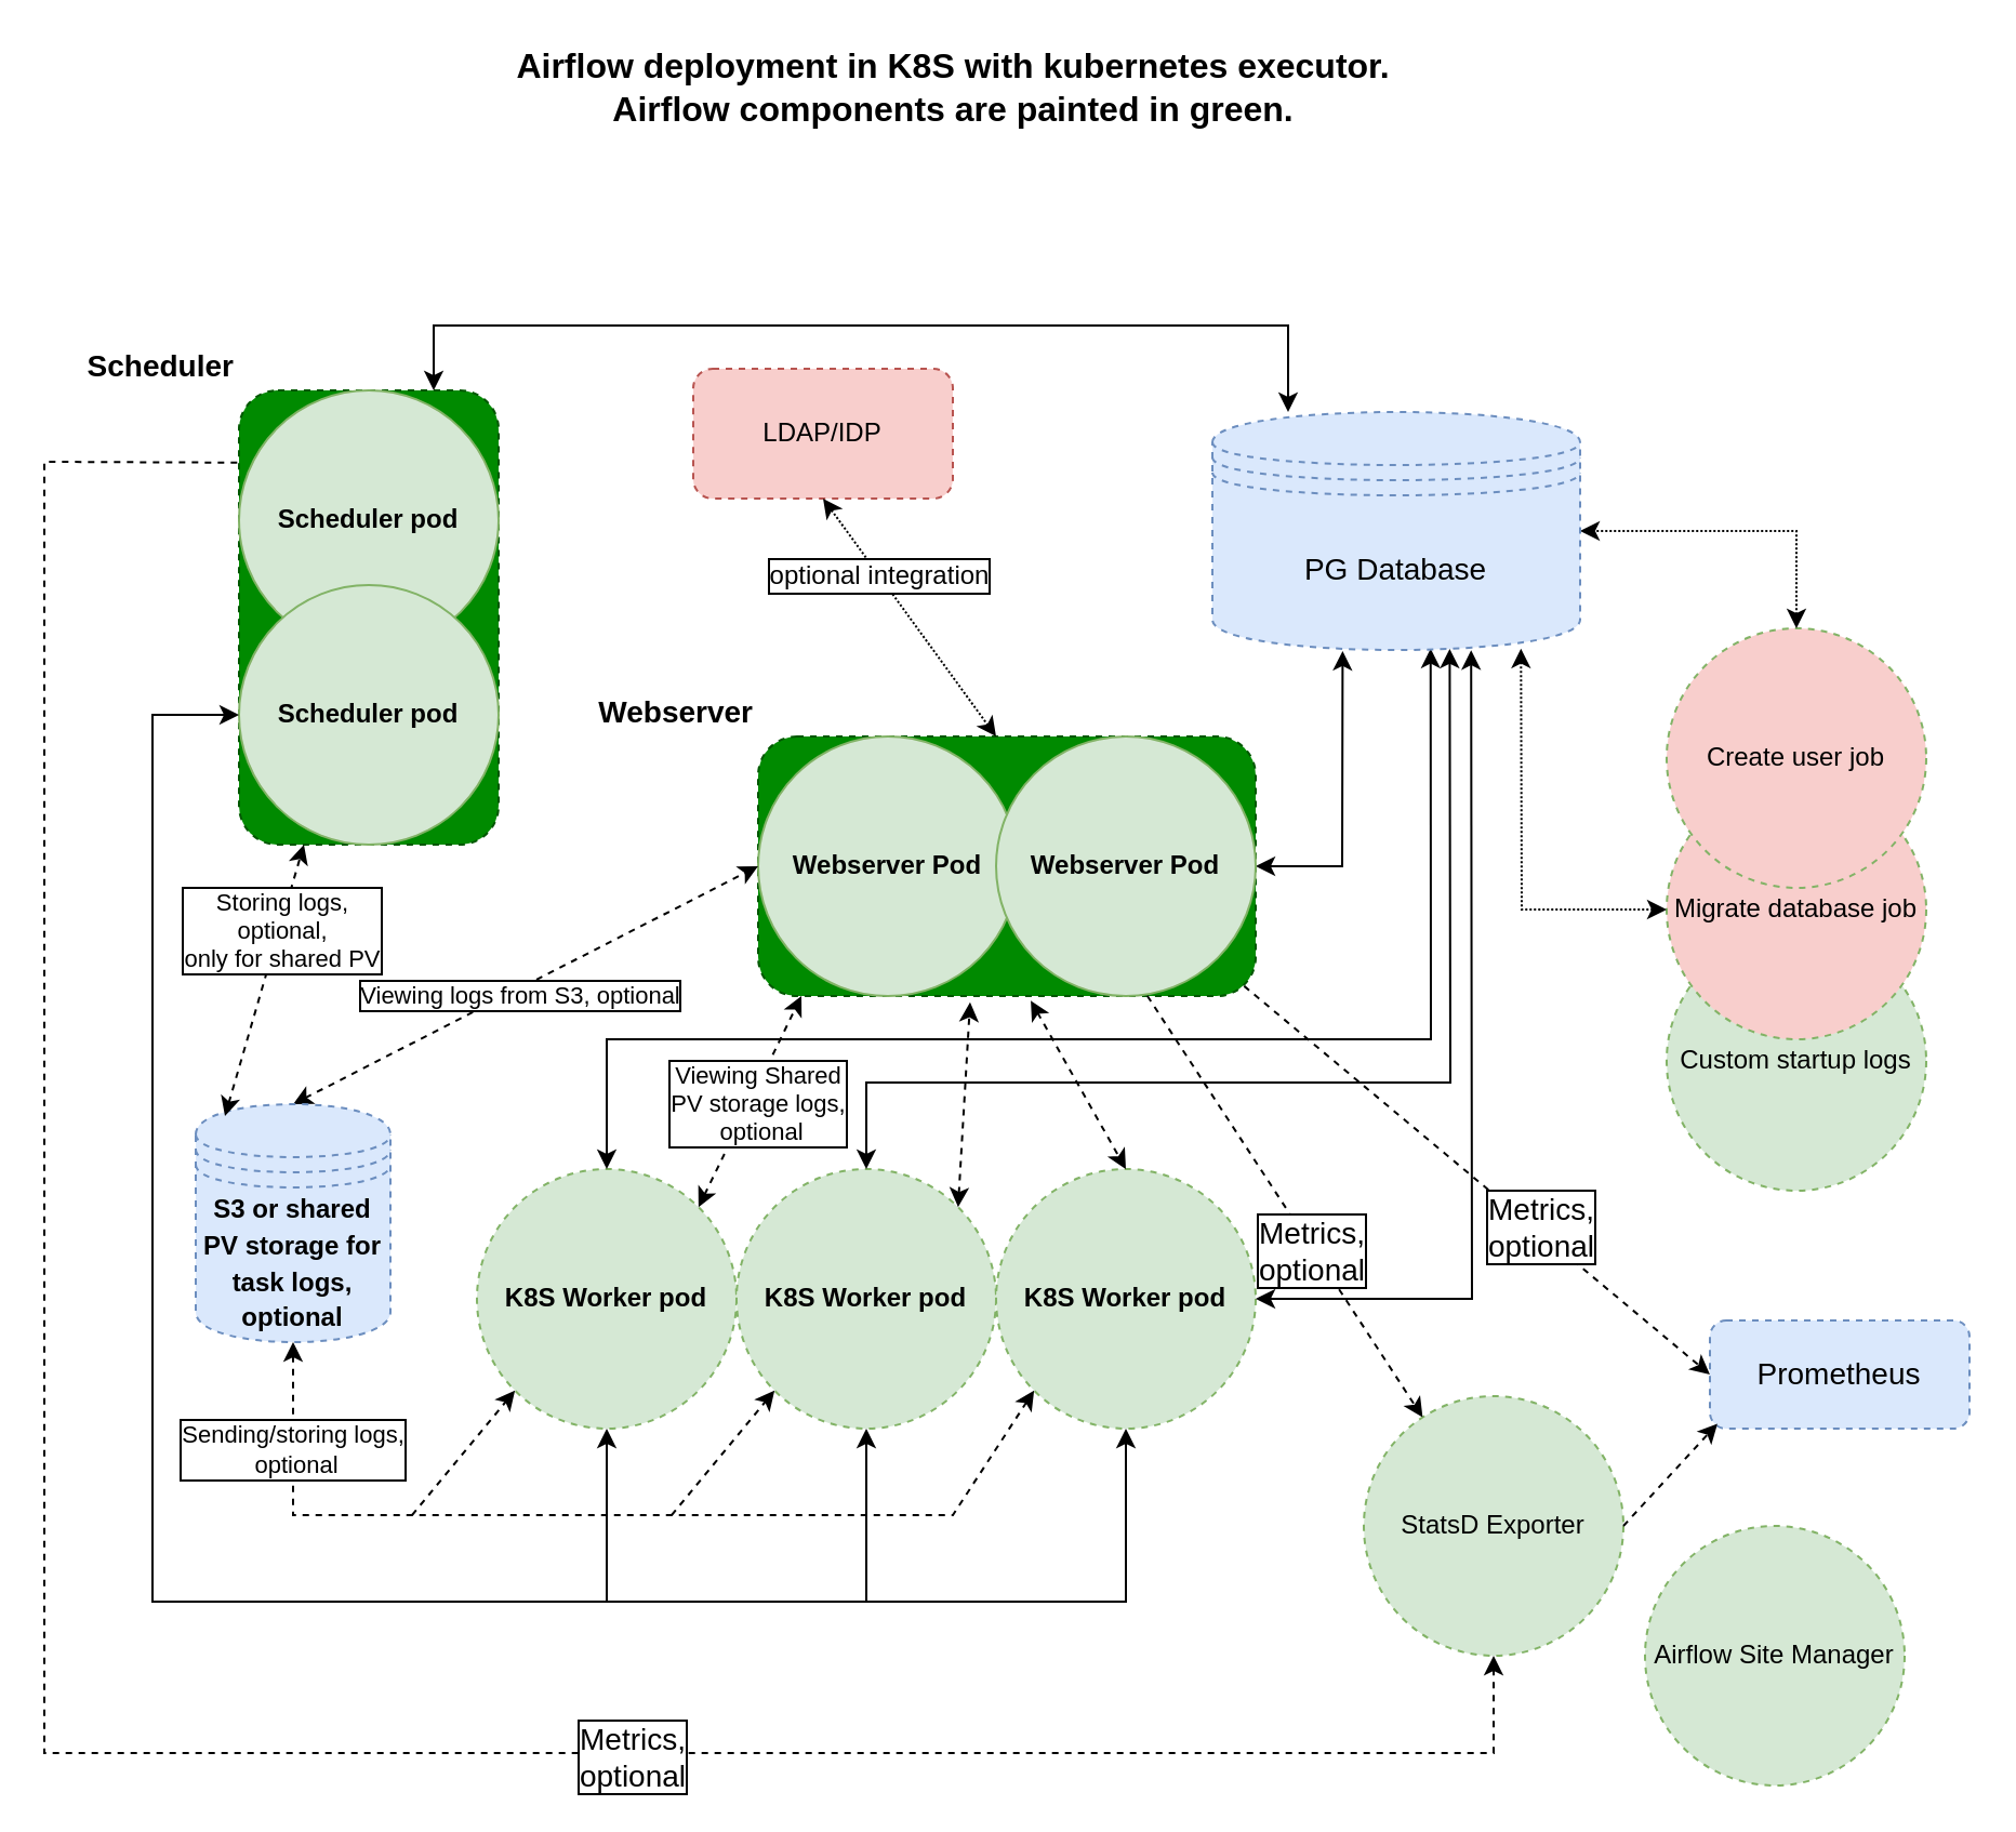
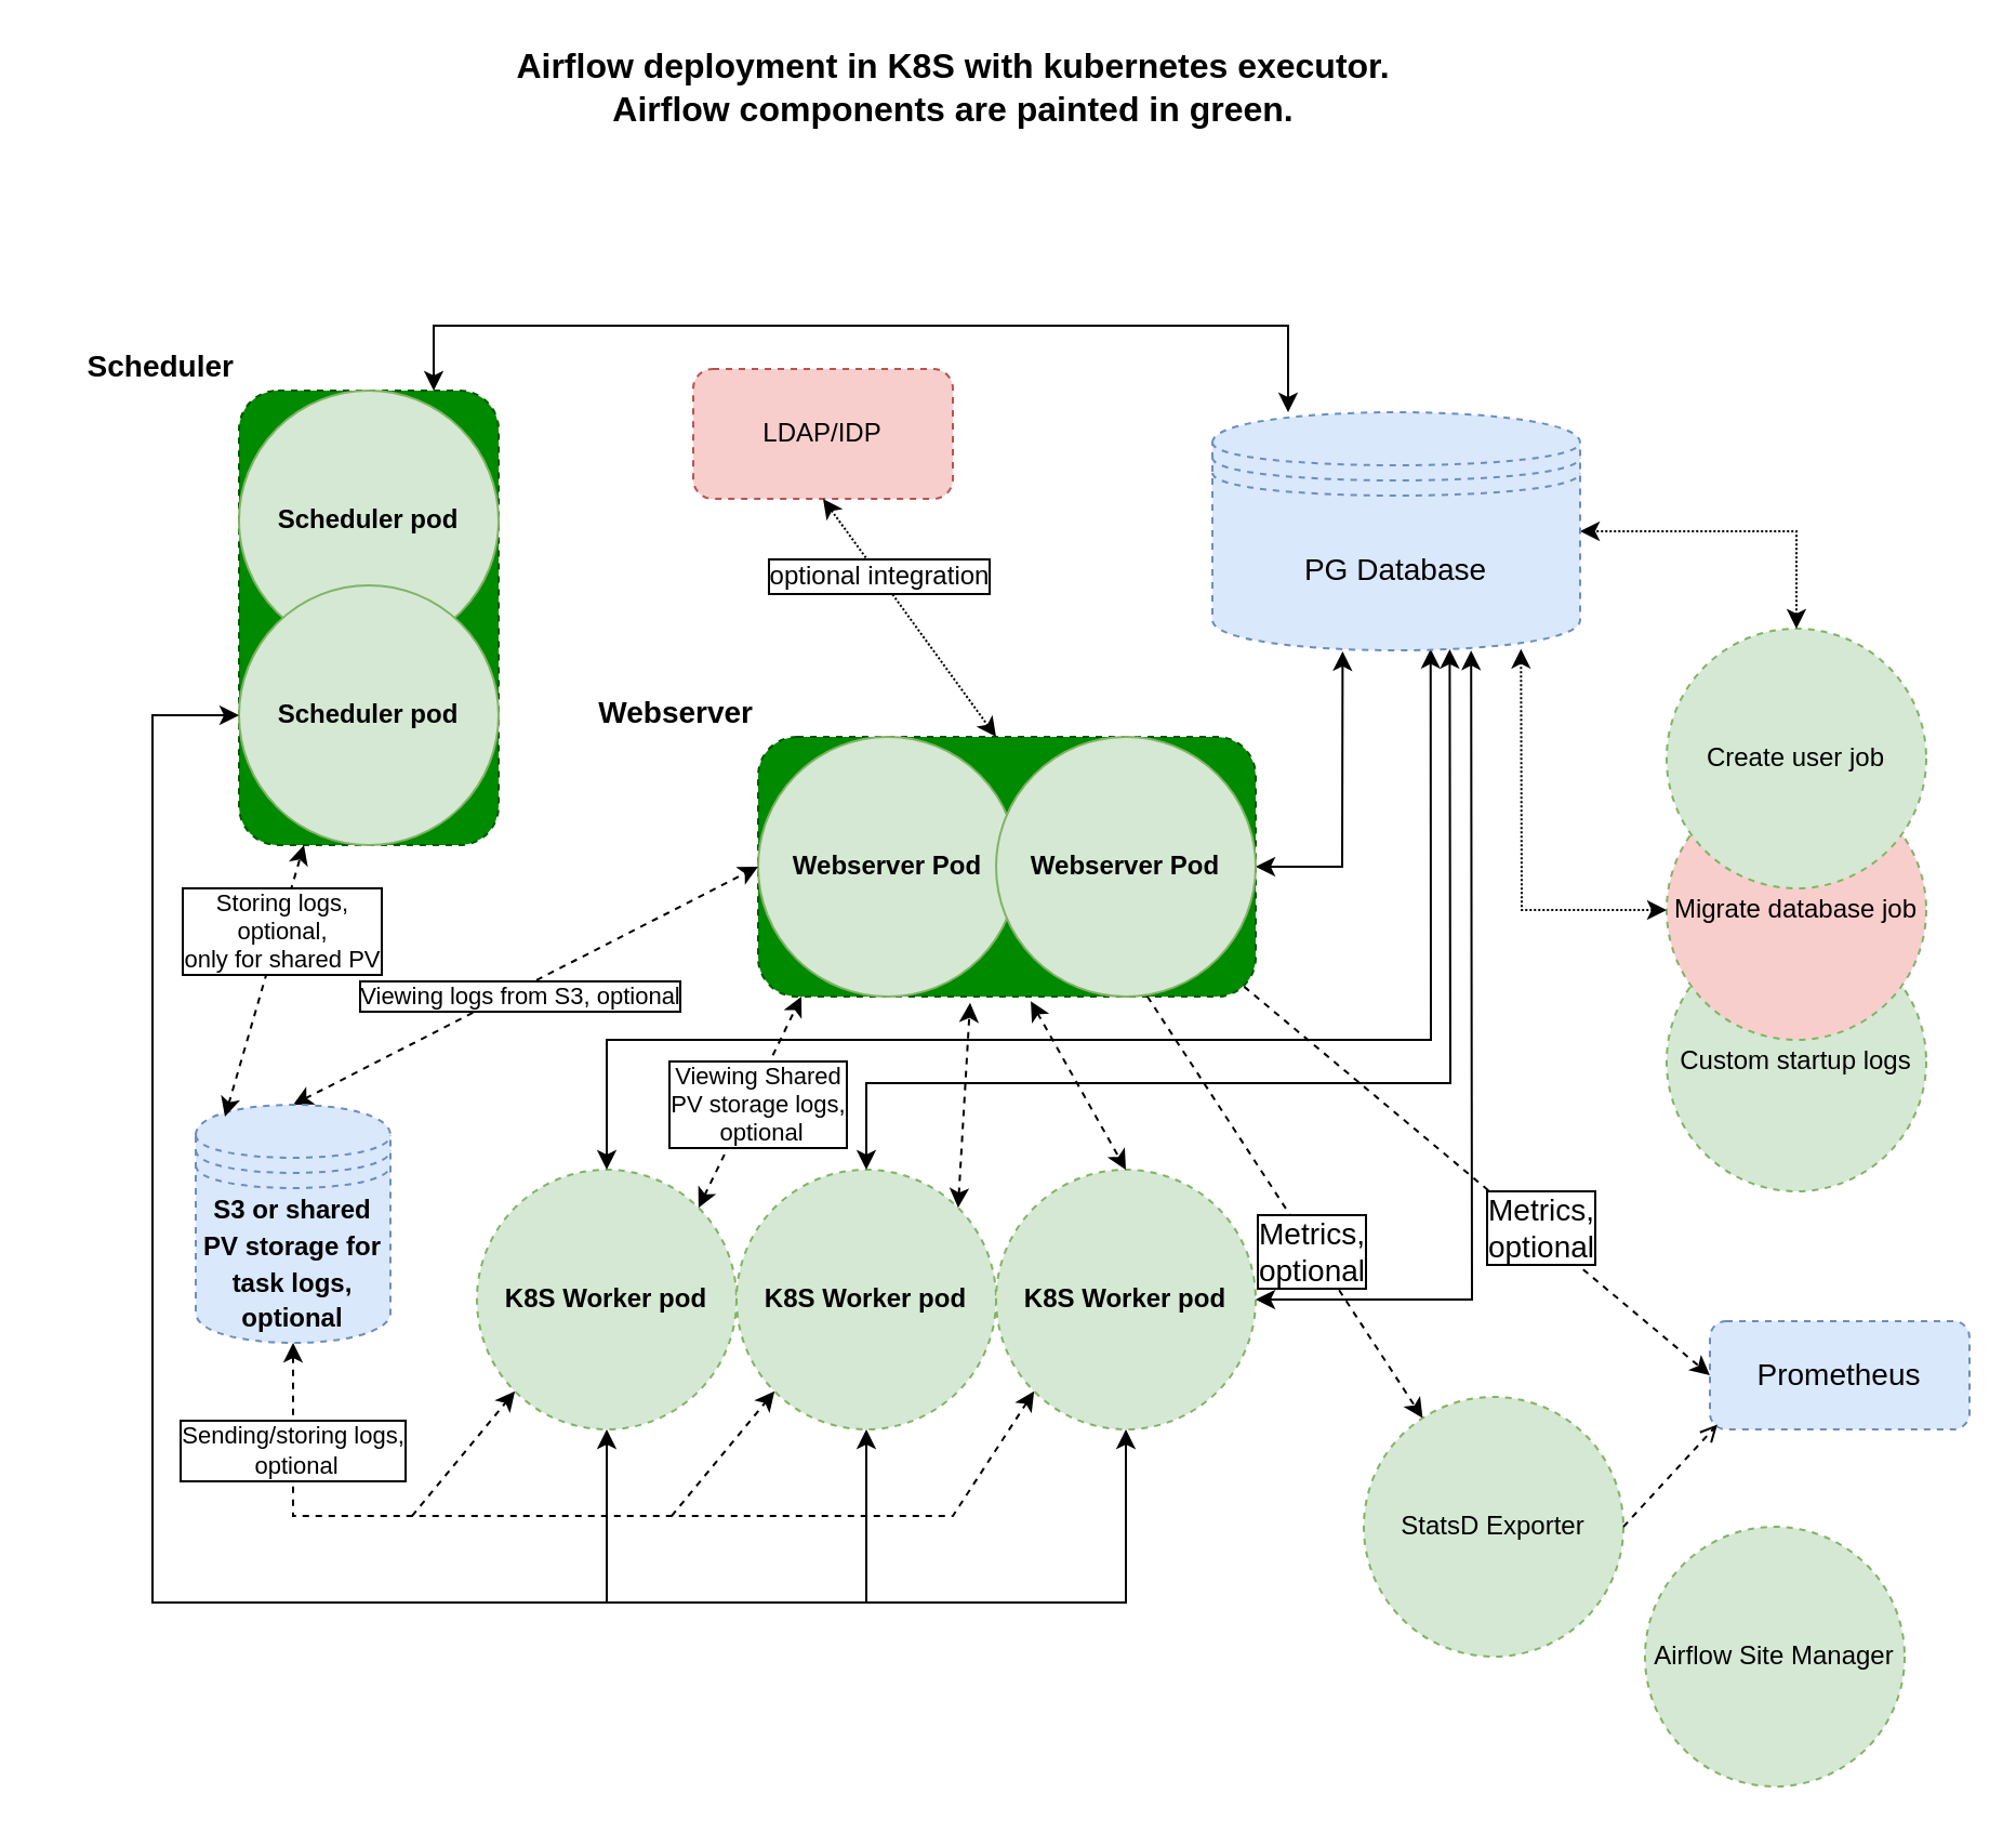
- <mxCell id="21" value="Create user job" style="ellipse;whiteSpace=wrap;html=1;aspect=fixed;fontSize=12;fillColor=#f8cecc;dashed=1;strokeColor=#82b366;" parent="1" vertex="1"><mxGeometry x="770" y="290" width="120" height="120" as="geometry" /></mxCell>
+ <mxCell id="21" value="Create user job" style="ellipse;whiteSpace=wrap;html=1;aspect=fixed;fontSize=12;fillColor=#d5e8d4;dashed=1;strokeColor=#82b366;" parent="1" vertex="1"><mxGeometry x="770" y="290" width="120" height="120" as="geometry" /></mxCell>
- <mxCell id="42" value="" style="endArrow=classic;html=1;rounded=0;dashed=1;labelBackgroundColor=none;fontSize=14;fontColor=#FFFFFF;exitX=-0.007;exitY=0.159;exitDx=0;exitDy=0;exitPerimeter=0;entryX=0.5;entryY=1;entryDx=0;entryDy=0;" parent="1" source="3" target="33" edge="1"><mxGeometry width="50" height="50" relative="1" as="geometry"><mxPoint x="350" y="530" as="sourcePoint" /><mxPoint x="0" y="360" as="targetPoint" /><Array as="points"><mxPoint x="20" y="213" /><mxPoint x="20" y="810" /><mxPoint x="330" y="810" /><mxPoint x="690" y="810" /></Array></mxGeometry></mxCell>
- <mxCell id="43" value="&lt;font color=&quot;#000000&quot;&gt;Metrics,&lt;br&gt;optional&lt;br&gt;&lt;/font&gt;" style="edgeLabel;html=1;align=center;verticalAlign=middle;resizable=0;points=[];fontSize=14;fontColor=#FFFFFF;labelBorderColor=default;" parent="42" vertex="1" connectable="0"><mxGeometry x="0.368" y="-1" relative="1" as="geometry"><mxPoint as="offset" /></mxGeometry></mxCell>
- <mxCell id="37" value="" style="endArrow=classic;html=1;rounded=0;labelBackgroundColor=none;fontSize=14;fontColor=#FFFFFF;exitX=1;exitY=0.5;exitDx=0;exitDy=0;entryX=0.029;entryY=0.955;entryDx=0;entryDy=0;dashed=1;entryPerimeter=0;" parent="1" source="33" target="36" edge="1"><mxGeometry width="50" height="50" relative="1" as="geometry"><mxPoint x="610" y="510" as="sourcePoint" /><mxPoint x="660" y="460" as="targetPoint" /><Array as="points" /></mxGeometry></mxCell>
+ <mxCell id="37" value="" style="endArrow=open;html=1;rounded=0;labelBackgroundColor=none;fontSize=14;fontColor=#FFFFFF;exitX=1;exitY=0.5;exitDx=0;exitDy=0;entryX=0.029;entryY=0.955;entryDx=0;entryDy=0;dashed=1;entryPerimeter=0;" parent="1" source="33" target="36" edge="1"><mxGeometry width="50" height="50" relative="1" as="geometry"><mxPoint x="610" y="510" as="sourcePoint" /><mxPoint x="660" y="460" as="targetPoint" /><Array as="points" /></mxGeometry></mxCell>
